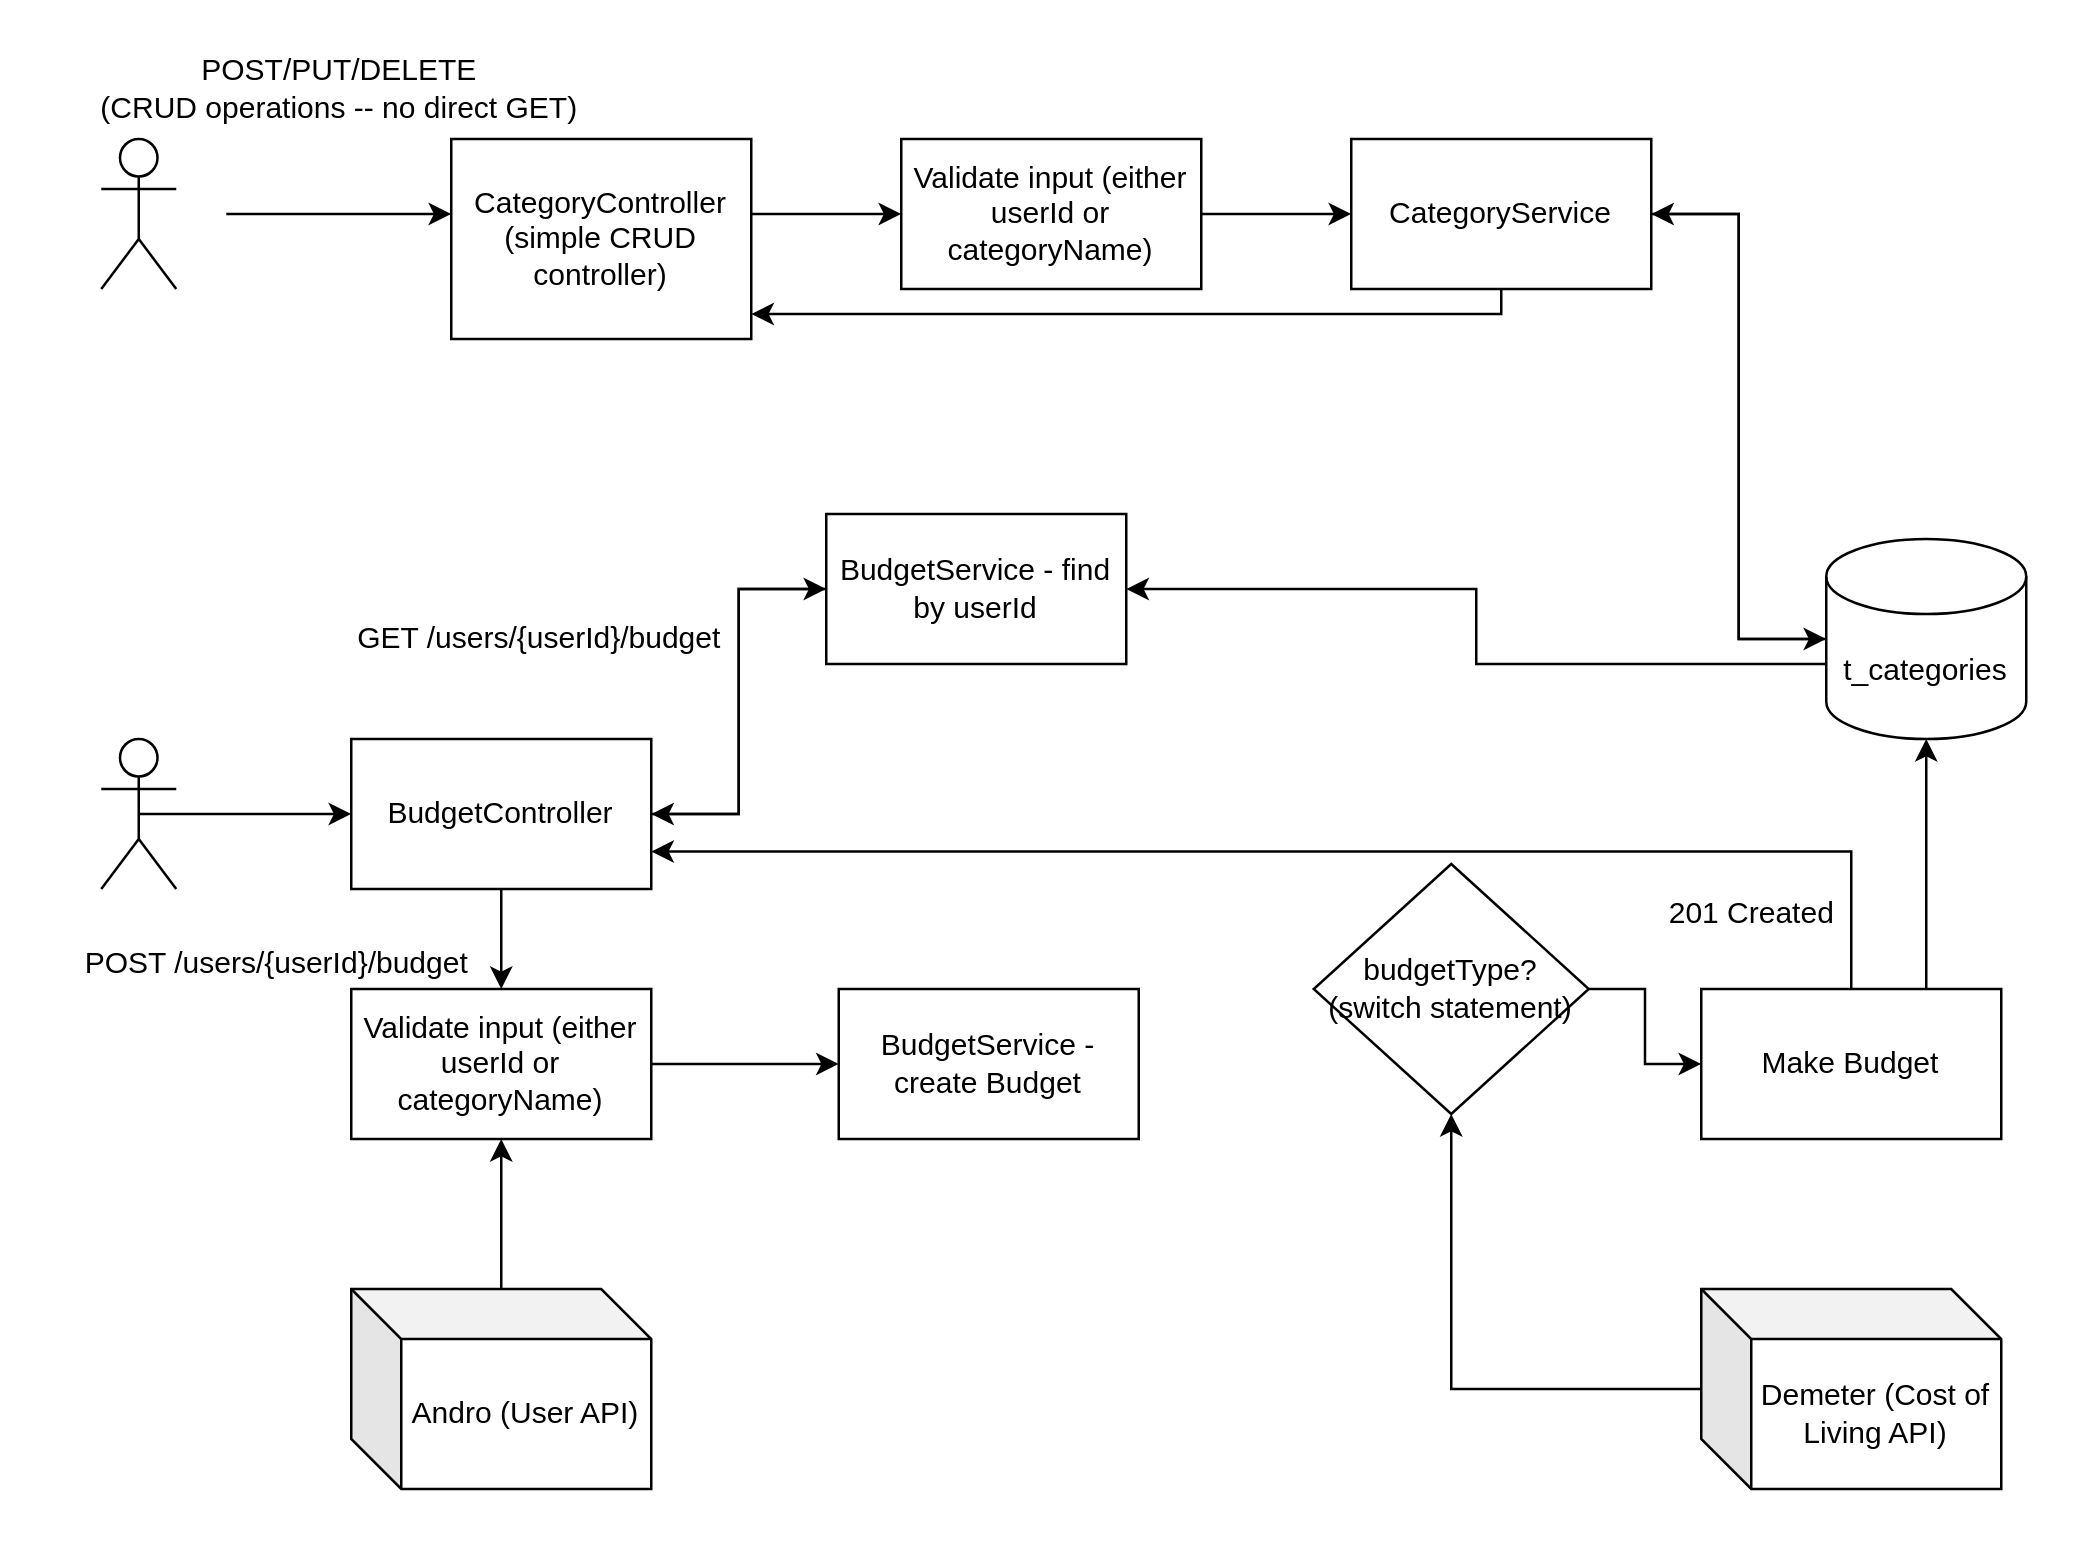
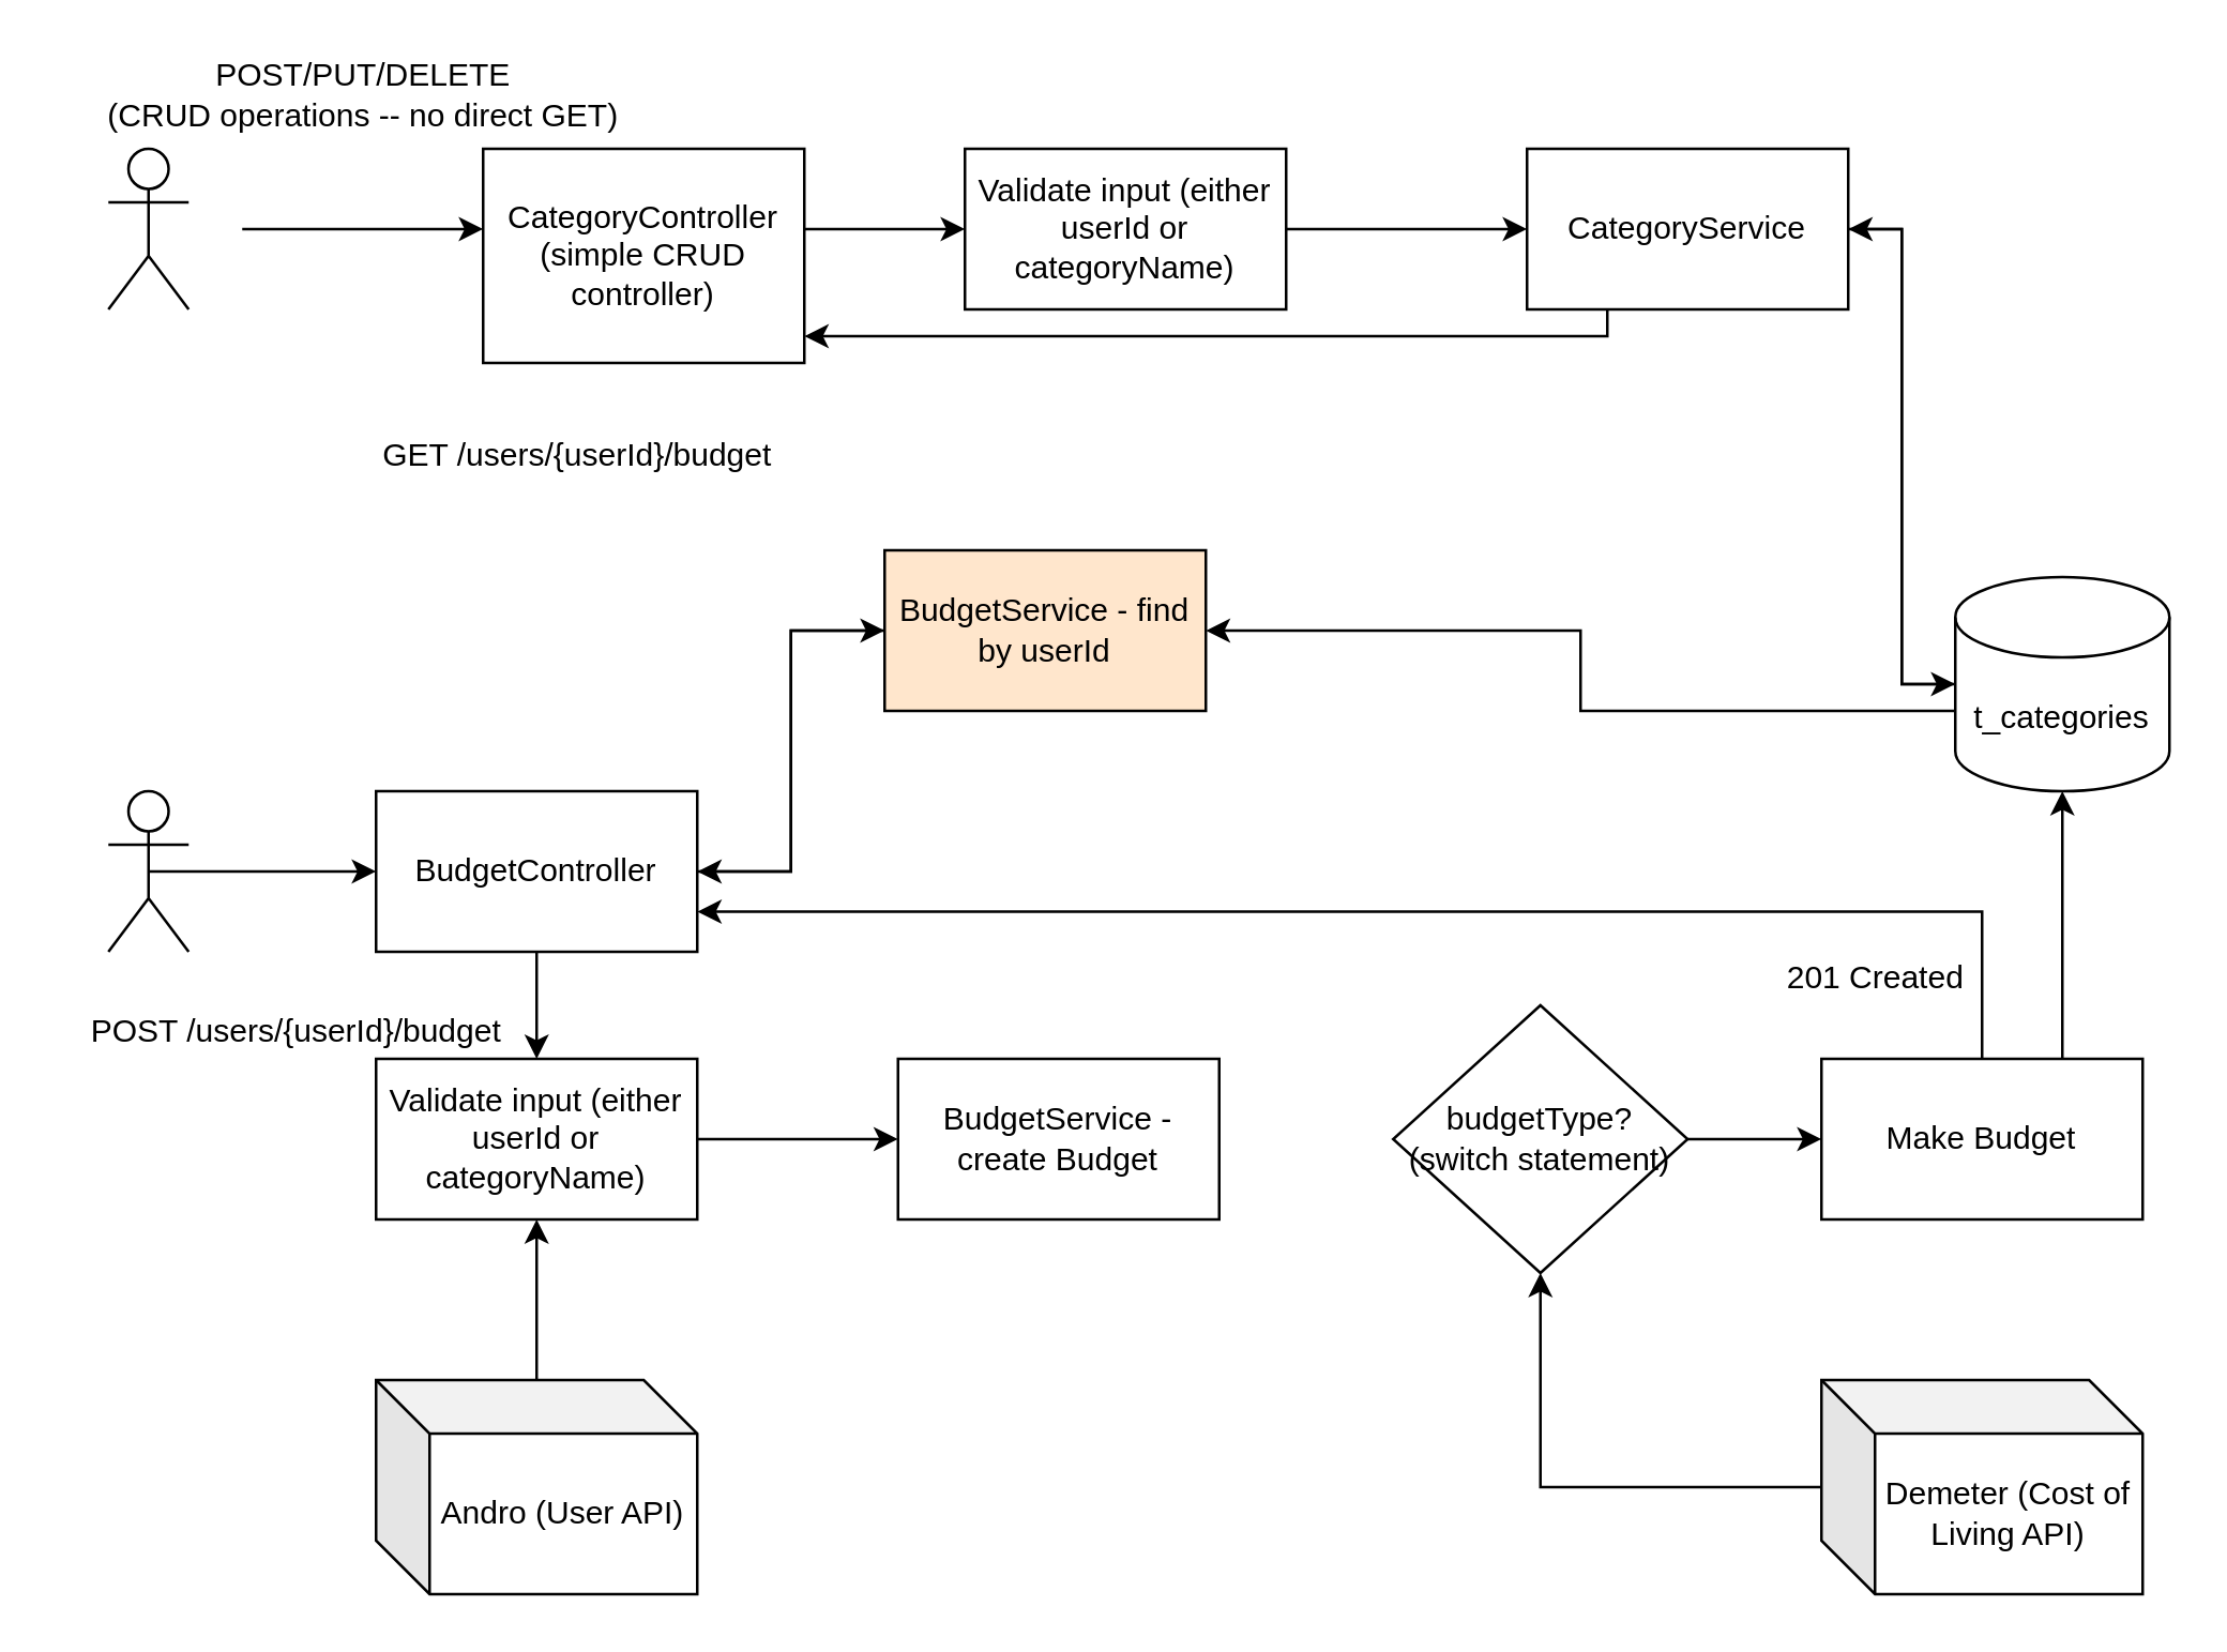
- <mxCell id="9" value="CategoryService" style="rounded=0;whiteSpace=wrap;html=1;" vertex="1" parent="1"><mxGeometry x="540" y="55" width="120" height="60" as="geometry" /></mxCell>
+ <mxCell id="9" value="CategoryService" style="rounded=0;whiteSpace=wrap;html=1;" vertex="1" parent="1"><mxGeometry x="570" y="55" width="120" height="60" as="geometry" /></mxCell>
- <mxCell id="21" value="BudgetService - find by userId" style="rounded=0;whiteSpace=wrap;html=1;" vertex="1" parent="1"><mxGeometry x="330" y="205" width="120" height="60" as="geometry" /></mxCell>
+ <mxCell id="21" value="BudgetService - find by userId" style="rounded=0;whiteSpace=wrap;html=1;fillColor=#ffe6cc;" vertex="1" parent="1"><mxGeometry x="330" y="205" width="120" height="60" as="geometry" /></mxCell>
- <mxCell id="22" value="GET /users/{userId}/budget" style="text;html=1;align=center;verticalAlign=middle;resizable=0;points=[];autosize=1;" vertex="1" parent="1"><mxGeometry x="130" y="245" width="170" height="20" as="geometry" /></mxCell>
+ <mxCell id="22" value="GET /users/{userId}/budget" style="text;html=1;align=center;verticalAlign=middle;resizable=0;points=[];autosize=1;" vertex="1" parent="1"><mxGeometry x="130" y="160" width="170" height="20" as="geometry" /></mxCell>
- <mxCell id="27" value="budgetType?&lt;br&gt;(switch statement)" style="rhombus;whiteSpace=wrap;html=1;" vertex="1" parent="1"><mxGeometry x="525" y="345" width="110" height="100" as="geometry" /></mxCell>
+ <mxCell id="27" value="budgetType?&lt;br&gt;(switch statement)" style="rhombus;whiteSpace=wrap;html=1;" vertex="1" parent="1"><mxGeometry x="520" y="375" width="110" height="100" as="geometry" /></mxCell>
